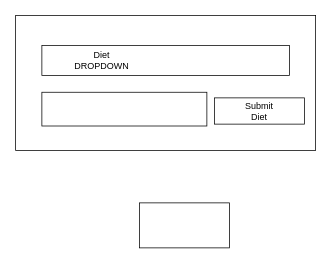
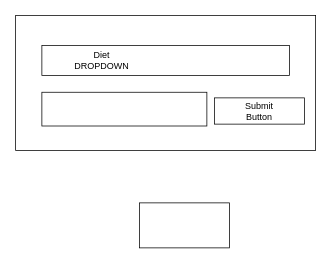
- <mxCell id="8" value="Submit Diet" style="text;html=1;strokeColor=none;fillColor=none;align=center;verticalAlign=middle;whiteSpace=wrap;rounded=0;" vertex="1" parent="1"><mxGeometry x="315" y="132.5" width="60" height="30" as="geometry" /></mxCell>
+ <mxCell id="8" value="Submit Button" style="text;html=1;strokeColor=none;fillColor=none;align=center;verticalAlign=middle;whiteSpace=wrap;rounded=0;" vertex="1" parent="1"><mxGeometry x="315" y="132.5" width="60" height="30" as="geometry" /></mxCell>
